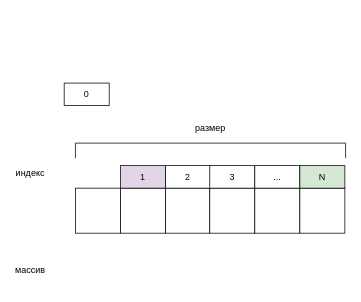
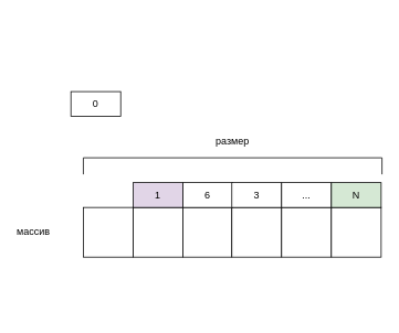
- <mxCell id="9" value="индекс" style="text;html=1;strokeColor=none;fillColor=none;align=center;verticalAlign=middle;whiteSpace=wrap;rounded=0;" parent="1" vertex="1"><mxGeometry x="20" width="40" height="20" as="geometry" y="220" /></mxCell>
- <mxCell id="12" value="2" style="rounded=0;whiteSpace=wrap;html=1;" parent="1" vertex="1"><mxGeometry x="220" width="60" height="30" as="geometry" y="220" /></mxCell>
+ <mxCell id="12" value="6" style="rounded=0;whiteSpace=wrap;html=1;" parent="1" vertex="1"><mxGeometry x="220" width="60" height="30" as="geometry" y="220" /></mxCell>
- <mxCell id="8" value="массив" style="text;html=1;strokeColor=none;fillColor=none;align=center;verticalAlign=middle;whiteSpace=wrap;rounded=0;" parent="1" vertex="1"><mxGeometry x="20" y="350" width="40" height="20" as="geometry" /></mxCell>
+ <mxCell id="8" value="массив" style="text;html=1;strokeColor=none;fillColor=none;align=center;verticalAlign=middle;whiteSpace=wrap;rounded=0;" parent="1" vertex="1"><mxGeometry x="20" y="270" width="40" height="20" as="geometry" /></mxCell>
